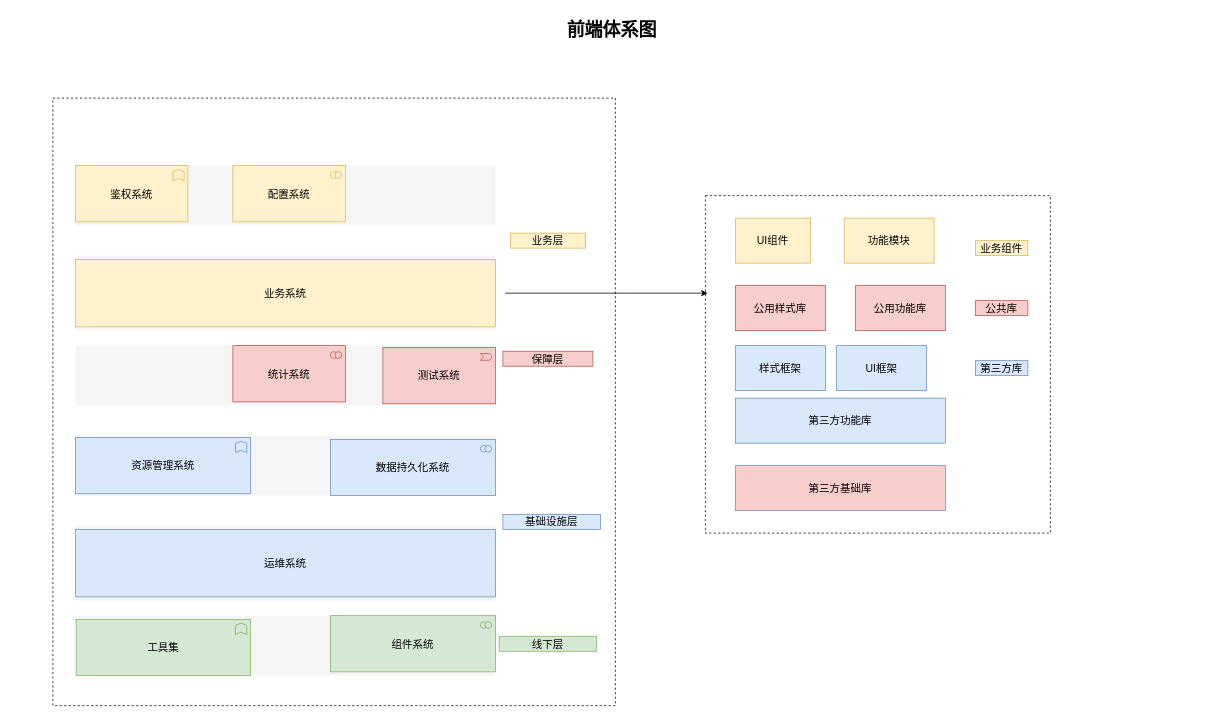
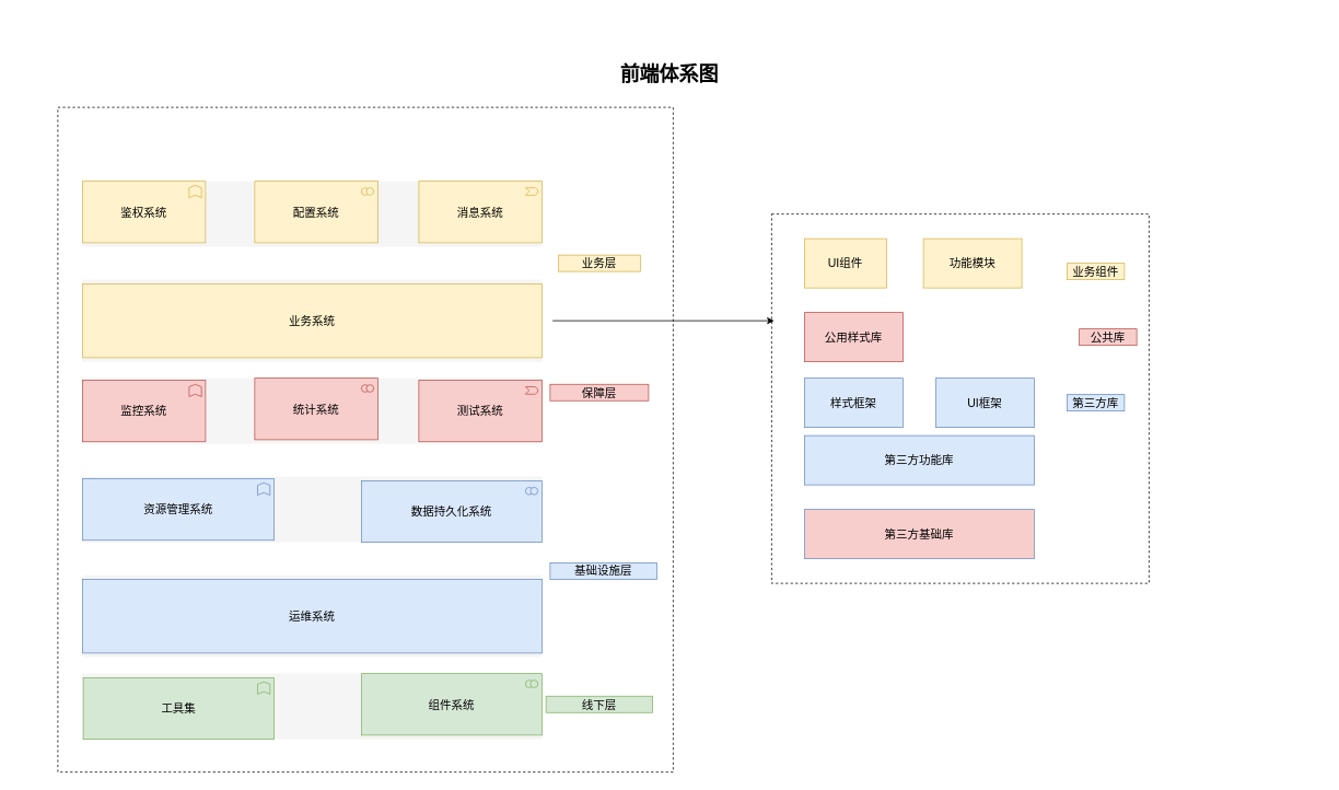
- <mxCell id="11" value="前端体系图" style="text;strokeColor=none;fillColor=none;html=1;fontSize=24;fontStyle=1;verticalAlign=middle;align=center;" parent="1" vertex="1"><mxGeometry x="20" y="20" width="1590" height="40" as="geometry" /></mxCell>
+ <mxCell id="11" value="前端体系图" style="text;strokeColor=none;fillColor=none;html=1;fontSize=24;fontStyle=1;verticalAlign=middle;align=center;" parent="1" vertex="1"><mxGeometry x="20" y="70" width="1590" height="40" as="geometry" /></mxCell>
+ <mxCell id="7" value="消息系统" style="html=1;whiteSpace=wrap;fillColor=#fff2cc;shape=mxgraph.archimate3.application;appType=event;fontSize=14;strokeColor=#d6b656;" parent="1" vertex="1"><mxGeometry x="510" y="220" width="150" height="75" as="geometry" /></mxCell>
- <mxCell id="31" value="公用功能库" style="rounded=0;whiteSpace=wrap;html=1;fontSize=14;fillColor=#f8cecc;strokeColor=#b85450;" vertex="1" parent="1"><mxGeometry x="1140" y="380" width="120" height="60" as="geometry" /></mxCell>
- <mxCell id="36" value="公共库" style="text;html=1;strokeColor=#b85450;fillColor=#f8cecc;align=center;verticalAlign=middle;whiteSpace=wrap;rounded=0;fontSize=14;" vertex="1" parent="1"><mxGeometry x="1300" y="400" width="70" height="20" as="geometry" /></mxCell>
+ <mxCell id="36" value="公共库" style="text;html=1;strokeColor=#b85450;fillColor=#f8cecc;align=center;verticalAlign=middle;whiteSpace=wrap;rounded=0;fontSize=14;" vertex="1" parent="1"><mxGeometry x="1315" y="400" width="70" height="20" as="geometry" /></mxCell>
- <mxCell id="29" value="UI框架" style="rounded=0;whiteSpace=wrap;html=1;fontSize=14;fillColor=#dae8fc;strokeColor=#6c8ebf;" vertex="1" parent="1"><mxGeometry x="1115" y="460" width="120" height="60" as="geometry" /></mxCell>
+ <mxCell id="29" value="UI框架" style="rounded=0;whiteSpace=wrap;html=1;fontSize=14;fillColor=#dae8fc;strokeColor=#6c8ebf;" vertex="1" parent="1"><mxGeometry x="1140" y="460" width="120" height="60" as="geometry" /></mxCell>
+ <mxCell id="15" value="监控系统" style="html=1;whiteSpace=wrap;fillColor=#f8cecc;shape=mxgraph.archimate3.application;appType=func;fontSize=14;strokeColor=#b85450;" vertex="1" parent="1"><mxGeometry x="100" y="462.5" width="150" height="75" as="geometry" /></mxCell>
